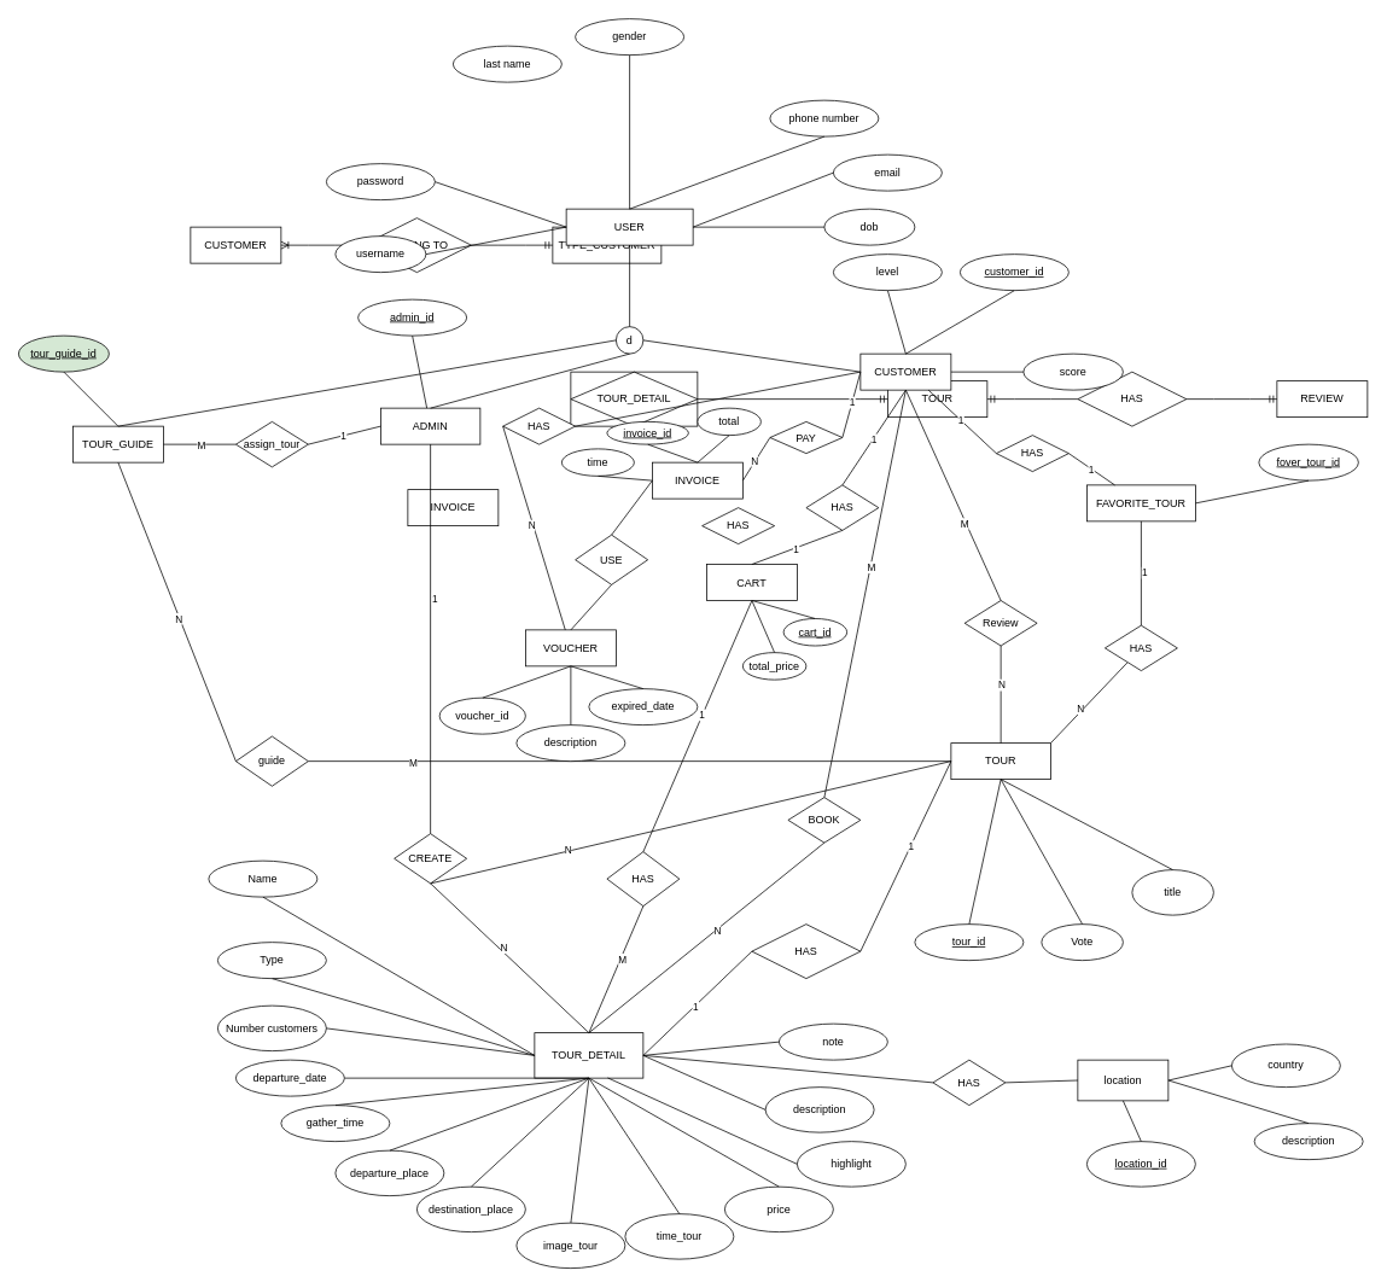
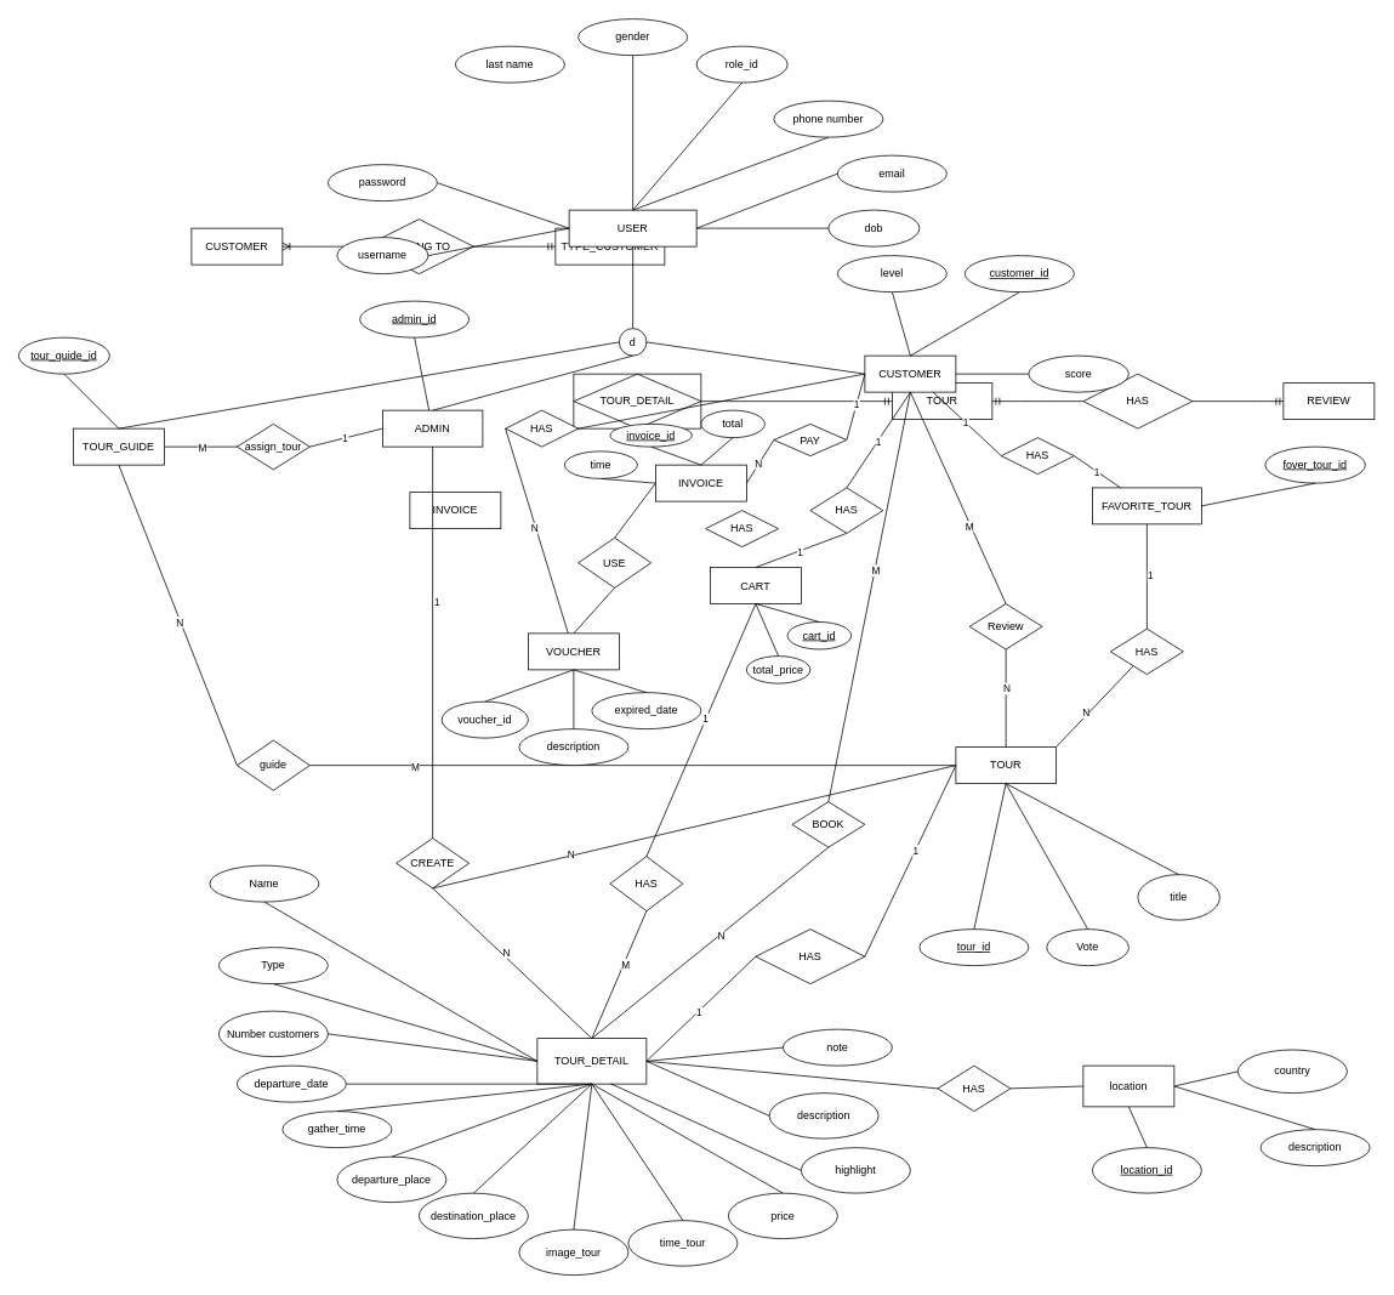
+ <mxCell id="63" value="role_id" style="ellipse;whiteSpace=wrap;html=1;" vertex="1" parent="1"><mxGeometry x="765" y="50" width="100" height="40" as="geometry" /></mxCell>
+ <mxCell id="67" value="" style="endArrow=none;html=1;rounded=0;exitX=0.5;exitY=0;exitDx=0;exitDy=0;entryX=0.5;entryY=1;entryDx=0;entryDy=0;" edge="1" parent="1" source="26" target="63"><mxGeometry width="50" height="50" relative="1" as="geometry"><mxPoint x="720" y="220" as="sourcePoint" /><mxPoint x="770" y="170" as="targetPoint" /></mxGeometry></mxCell>
- <mxCell id="136" value="&lt;u&gt;tour_guide_id&lt;/u&gt;" style="ellipse;whiteSpace=wrap;html=1;fillColor=#d5e8d4;" vertex="1" parent="1"><mxGeometry x="20" y="370" width="100" height="40" as="geometry" /></mxCell>
+ <mxCell id="136" value="&lt;u&gt;tour_guide_id&lt;/u&gt;" style="ellipse;whiteSpace=wrap;html=1;" vertex="1" parent="1"><mxGeometry x="20" y="370" width="100" height="40" as="geometry" /></mxCell>
